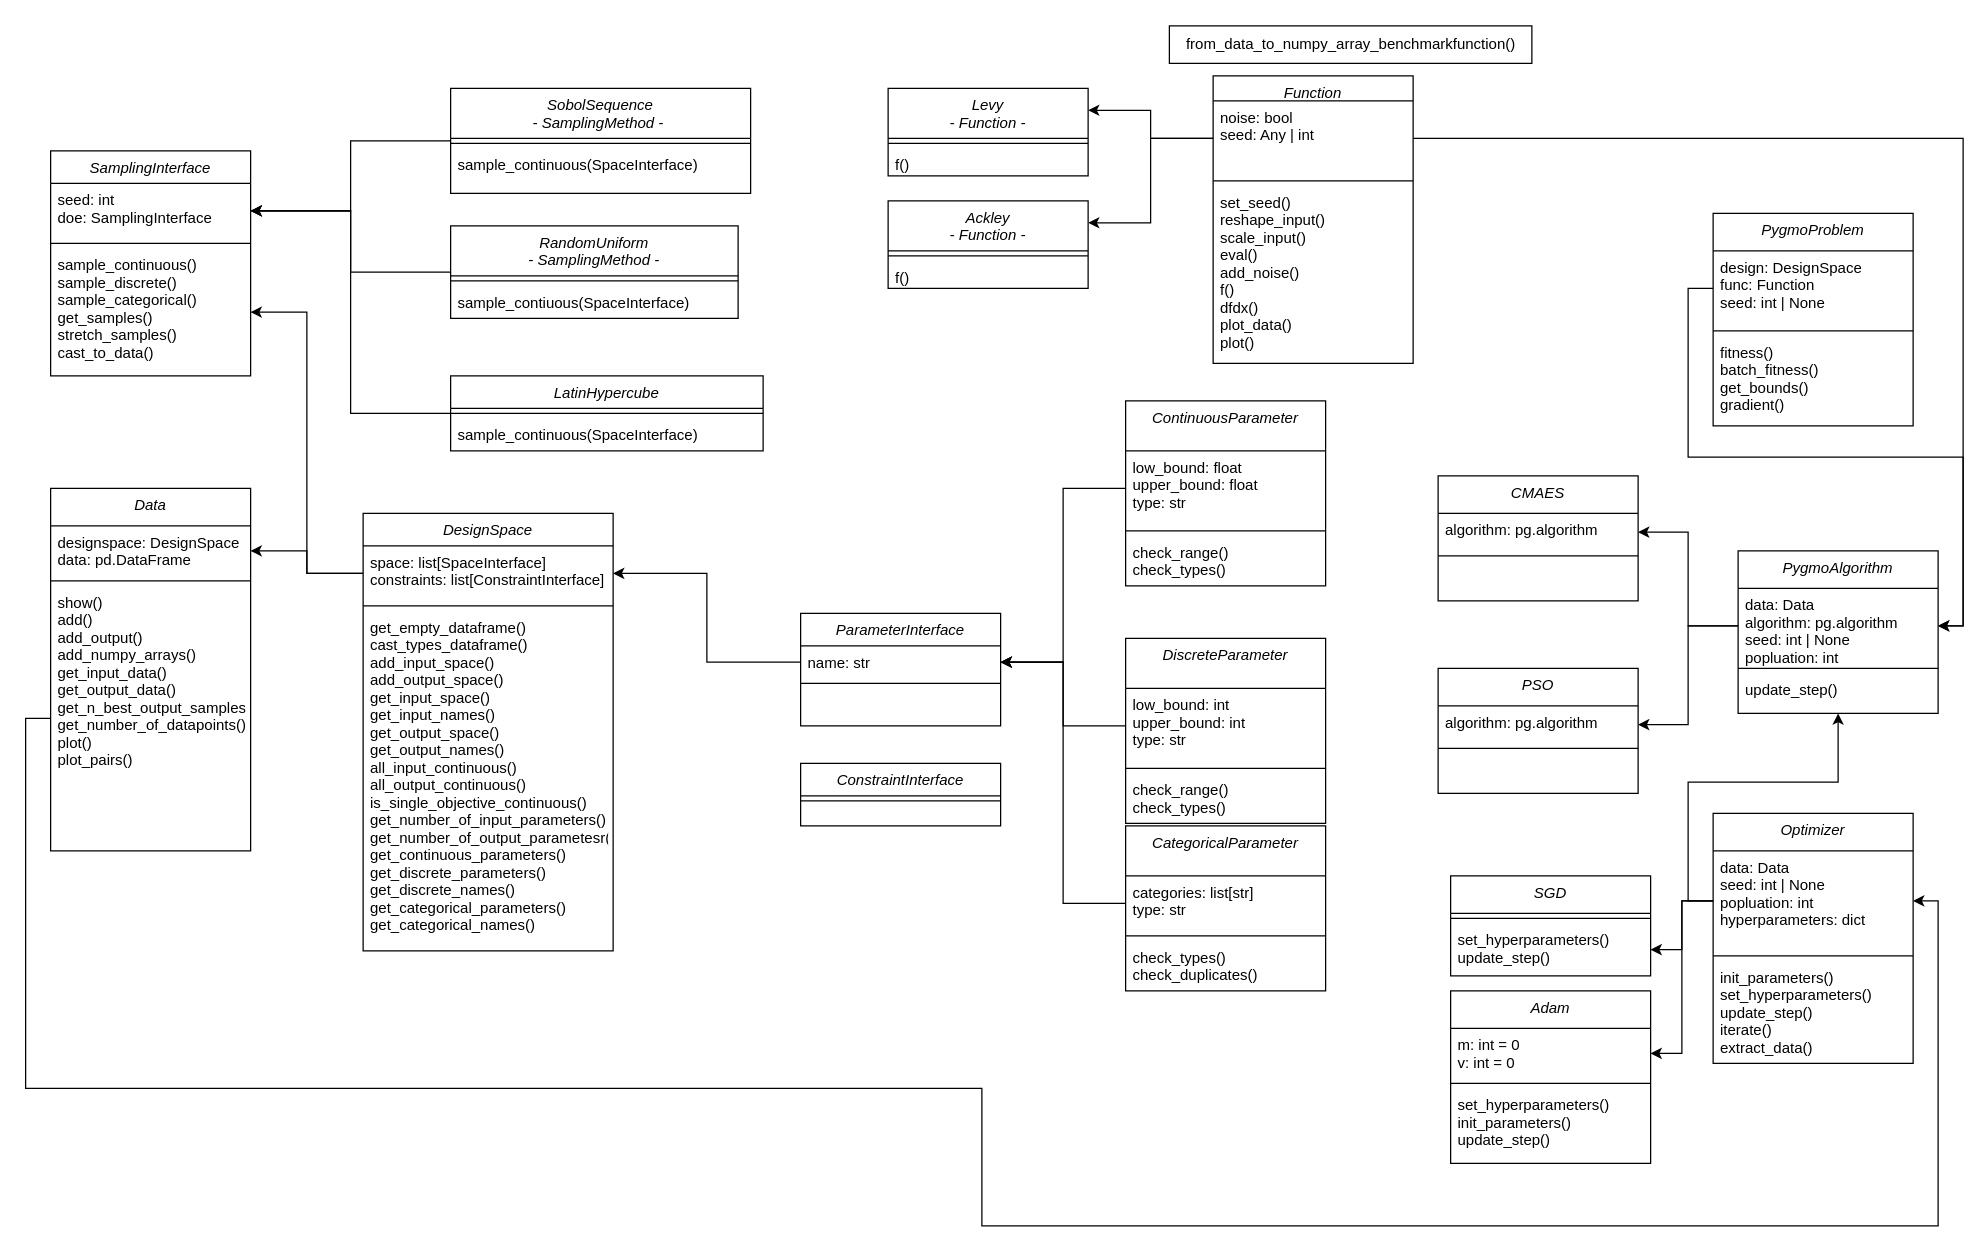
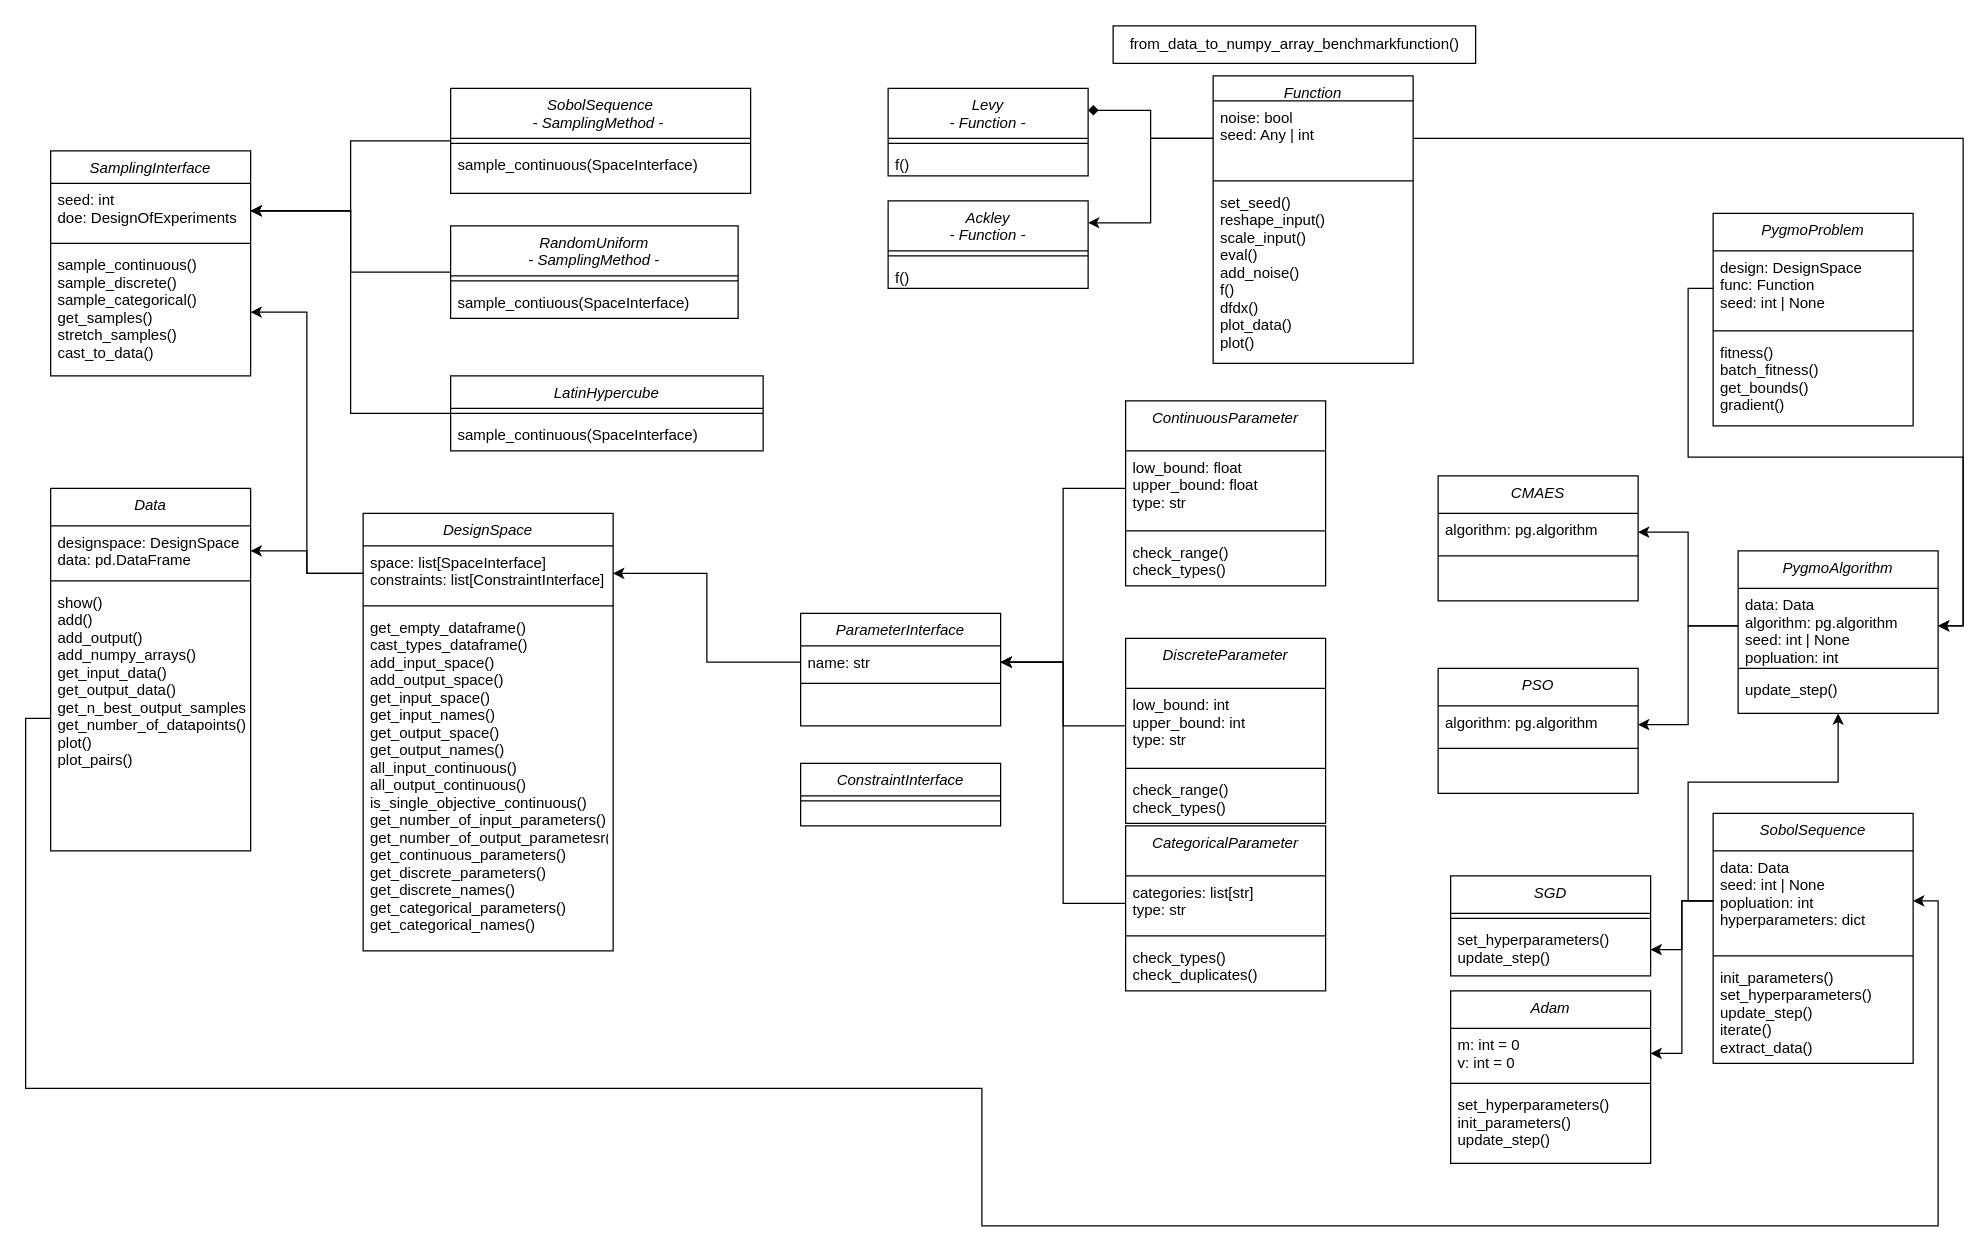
- <mxCell id="57" value="from_data_to_numpy_array_benchmarkfunction()" style="html=1;" parent="1" vertex="1"><mxGeometry x="935" y="20" width="290" height="30" as="geometry" /></mxCell>
+ <mxCell id="57" value="from_data_to_numpy_array_benchmarkfunction()" style="html=1;" parent="1" vertex="1"><mxGeometry x="890" y="20" width="290" height="30" as="geometry" /></mxCell>
- <mxCell id="56" style="edgeStyle=orthogonalEdgeStyle;rounded=0;orthogonalLoop=1;jettySize=auto;html=1;exitX=0;exitY=0.5;exitDx=0;exitDy=0;entryX=1;entryY=0.25;entryDx=0;entryDy=0;" parent="1" source="50" target="53" edge="1"><mxGeometry relative="1" as="geometry" /></mxCell>
+ <mxCell id="56" style="edgeStyle=orthogonalEdgeStyle;rounded=0;orthogonalLoop=1;jettySize=auto;html=1;exitX=0;exitY=0.5;exitDx=0;exitDy=0;entryX=1;entryY=0.25;entryDx=0;entryDy=0;endArrow=diamond;" parent="1" source="50" target="53" edge="1"><mxGeometry relative="1" as="geometry" /></mxCell>
- <mxCell id="3" value="seed: int&#10;doe: SamplingInterface" style="text;align=left;verticalAlign=top;spacingLeft=4;spacingRight=4;overflow=hidden;rotatable=0;points=[[0,0.5],[1,0.5]];portConstraint=eastwest;rounded=0;shadow=0;html=0;" parent="2" vertex="1"><mxGeometry y="26" width="160" height="44" as="geometry" /></mxCell>
+ <mxCell id="3" value="seed: int&#10;doe: DesignOfExperiments" style="text;align=left;verticalAlign=top;spacingLeft=4;spacingRight=4;overflow=hidden;rotatable=0;points=[[0,0.5],[1,0.5]];portConstraint=eastwest;rounded=0;shadow=0;html=0;" parent="2" vertex="1"><mxGeometry y="26" width="160" height="44" as="geometry" /></mxCell>
- <mxCell id="70" value="Optimizer" style="swimlane;fontStyle=2;align=center;verticalAlign=top;childLayout=stackLayout;horizontal=1;startSize=30;horizontalStack=0;resizeParent=1;resizeLast=0;collapsible=1;marginBottom=0;rounded=0;shadow=0;strokeWidth=1;" parent="1" vertex="1"><mxGeometry x="1370" y="650" width="160" height="200" as="geometry"><mxRectangle x="230" y="140" width="160" height="26" as="alternateBounds" /></mxGeometry></mxCell>
+ <mxCell id="70" value="SobolSequence" style="swimlane;fontStyle=2;align=center;verticalAlign=top;childLayout=stackLayout;horizontal=1;startSize=30;horizontalStack=0;resizeParent=1;resizeLast=0;collapsible=1;marginBottom=0;rounded=0;shadow=0;strokeWidth=1;" parent="1" vertex="1"><mxGeometry x="1370" y="650" width="160" height="200" as="geometry"><mxRectangle x="230" y="140" width="160" height="26" as="alternateBounds" /></mxGeometry></mxCell>
